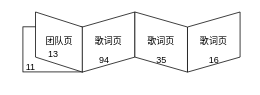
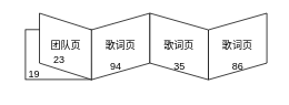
- <mxCell id="10" value="13" style="text;html=1;align=center;verticalAlign=middle;resizable=0;points=[];autosize=1;strokeColor=none;fillColor=none;" vertex="1" parent="1"><mxGeometry x="49.5" y="56.5" width="40" height="30" as="geometry" /></mxCell>
+ <mxCell id="10" value="23" style="text;html=1;align=center;verticalAlign=middle;resizable=0;points=[];autosize=1;strokeColor=none;fillColor=none;" vertex="1" parent="1"><mxGeometry x="49.5" y="56.5" width="40" height="30" as="geometry" /></mxCell>
- <mxCell id="9" value="16" style="text;html=1;align=center;verticalAlign=middle;resizable=0;points=[];autosize=1;strokeColor=none;fillColor=none;" vertex="1" parent="1"><mxGeometry x="264" y="65" width="40" height="30" as="geometry" /></mxCell>
+ <mxCell id="9" value="86" style="text;html=1;align=center;verticalAlign=middle;resizable=0;points=[];autosize=1;strokeColor=none;fillColor=none;" vertex="1" parent="1"><mxGeometry x="264" y="65" width="40" height="30" as="geometry" /></mxCell>
- <mxCell id="11" value="11" style="text;html=1;align=center;verticalAlign=middle;resizable=0;points=[];autosize=1;strokeColor=none;fillColor=none;" vertex="1" parent="1"><mxGeometry x="20" y="74" width="40" height="30" as="geometry" /></mxCell>
+ <mxCell id="11" value="19" style="text;html=1;align=center;verticalAlign=middle;resizable=0;points=[];autosize=1;strokeColor=none;fillColor=none;" vertex="1" parent="1"><mxGeometry x="20" y="74" width="40" height="30" as="geometry" /></mxCell>
